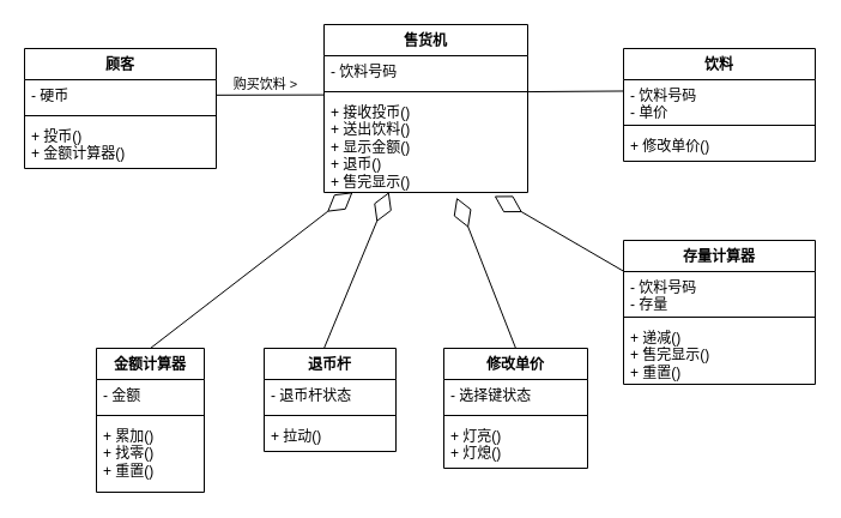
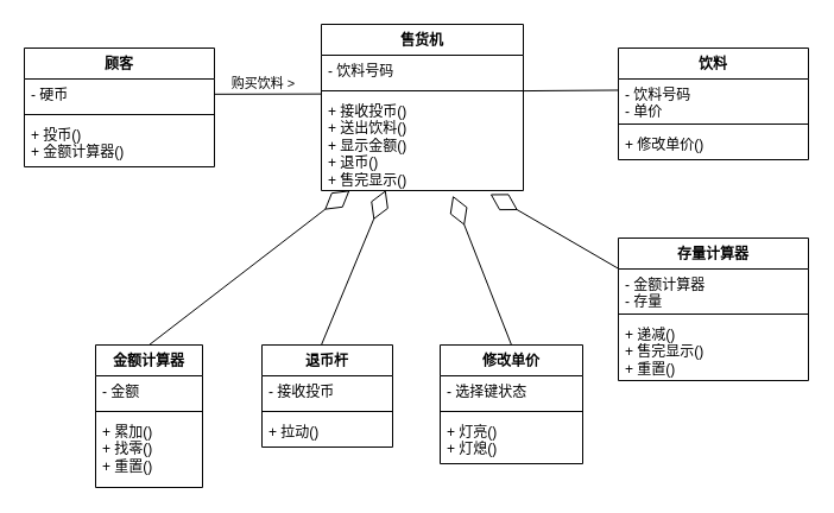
- <mxCell id="30" value="- 饮料号码&lt;br&gt;- 存量" style="text;strokeColor=none;fillColor=none;align=left;verticalAlign=top;spacingLeft=4;spacingRight=4;overflow=hidden;rotatable=0;points=[[0,0.5],[1,0.5]];portConstraint=eastwest;whiteSpace=wrap;html=1;" vertex="1" parent="29"><mxGeometry y="26" width="160" height="34" as="geometry" /></mxCell>
+ <mxCell id="30" value="- 金额计算器&lt;br&gt;- 存量" style="text;strokeColor=none;fillColor=none;align=left;verticalAlign=top;spacingLeft=4;spacingRight=4;overflow=hidden;rotatable=0;points=[[0,0.5],[1,0.5]];portConstraint=eastwest;whiteSpace=wrap;html=1;" vertex="1" parent="29"><mxGeometry y="26" width="160" height="34" as="geometry" /></mxCell>
- <mxCell id="22" value="- 退币杆状态" style="text;strokeColor=none;fillColor=none;align=left;verticalAlign=top;spacingLeft=4;spacingRight=4;overflow=hidden;rotatable=0;points=[[0,0.5],[1,0.5]];portConstraint=eastwest;whiteSpace=wrap;html=1;" vertex="1" parent="21"><mxGeometry y="26" width="110" height="26" as="geometry" /></mxCell>
+ <mxCell id="22" value="- 接收投币" style="text;strokeColor=none;fillColor=none;align=left;verticalAlign=top;spacingLeft=4;spacingRight=4;overflow=hidden;rotatable=0;points=[[0,0.5],[1,0.5]];portConstraint=eastwest;whiteSpace=wrap;html=1;" vertex="1" parent="21"><mxGeometry y="26" width="110" height="26" as="geometry" /></mxCell>
